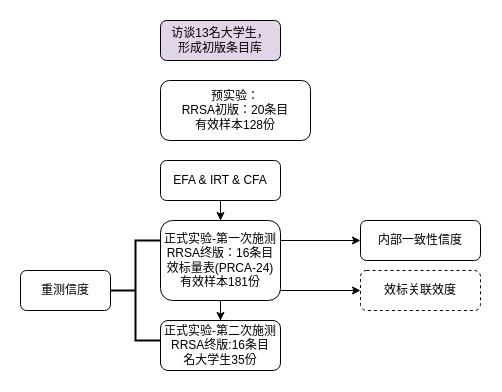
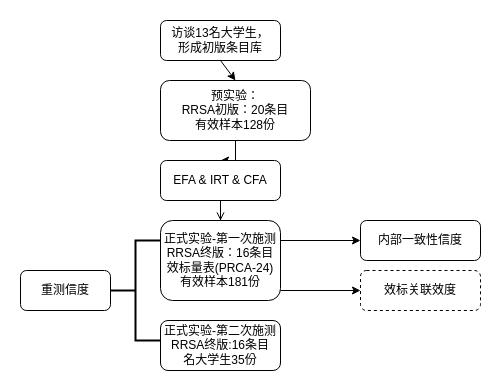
- <mxCell id="2" value="访谈13名大学生，&lt;br&gt;形成初版条目库" style="rounded=1;whiteSpace=wrap;html=1;fontSize=12;glass=0;strokeWidth=1;shadow=0;fillColor=#e1d5e7;" parent="1" vertex="1"><mxGeometry x="160" y="20" width="120" height="40" as="geometry" /></mxCell>
+ <mxCell id="2" value="访谈13名大学生，&lt;br&gt;形成初版条目库" style="rounded=1;whiteSpace=wrap;html=1;fontSize=12;glass=0;strokeWidth=1;shadow=0;" parent="1" vertex="1"><mxGeometry x="160" y="20" width="120" height="40" as="geometry" /></mxCell>
+ <mxCell id="3" value="" style="endArrow=classic;html=1;rounded=0;exitX=0.5;exitY=1;exitDx=0;exitDy=0;entryX=0.5;entryY=0;entryDx=0;entryDy=0;" edge="1" parent="1" source="2" target="5"><mxGeometry width="50" height="50" relative="1" as="geometry"><mxPoint x="390" y="220" as="sourcePoint" /><mxPoint x="440" y="170" as="targetPoint" /></mxGeometry></mxCell>
+ <mxCell id="4" value="" style="edgeStyle=orthogonalEdgeStyle;rounded=0;orthogonalLoop=1;jettySize=auto;html=1;" edge="1" parent="1" source="5" target="7"><mxGeometry relative="1" as="geometry" /></mxCell>
- <mxCell id="6" value="" style="edgeStyle=orthogonalEdgeStyle;rounded=0;orthogonalLoop=1;jettySize=auto;html=1;" edge="1" parent="1" source="7" target="9"><mxGeometry relative="1" as="geometry" /></mxCell>
+ <mxCell id="6" value="" style="edgeStyle=orthogonalEdgeStyle;rounded=0;orthogonalLoop=1;jettySize=auto;html=1;endArrow=open;" edge="1" parent="1" source="7" target="9"><mxGeometry relative="1" as="geometry" /></mxCell>
- <mxCell id="8" value="" style="edgeStyle=orthogonalEdgeStyle;rounded=0;orthogonalLoop=1;jettySize=auto;html=1;" edge="1" parent="1" source="9" target="10"><mxGeometry relative="1" as="geometry" /></mxCell>
